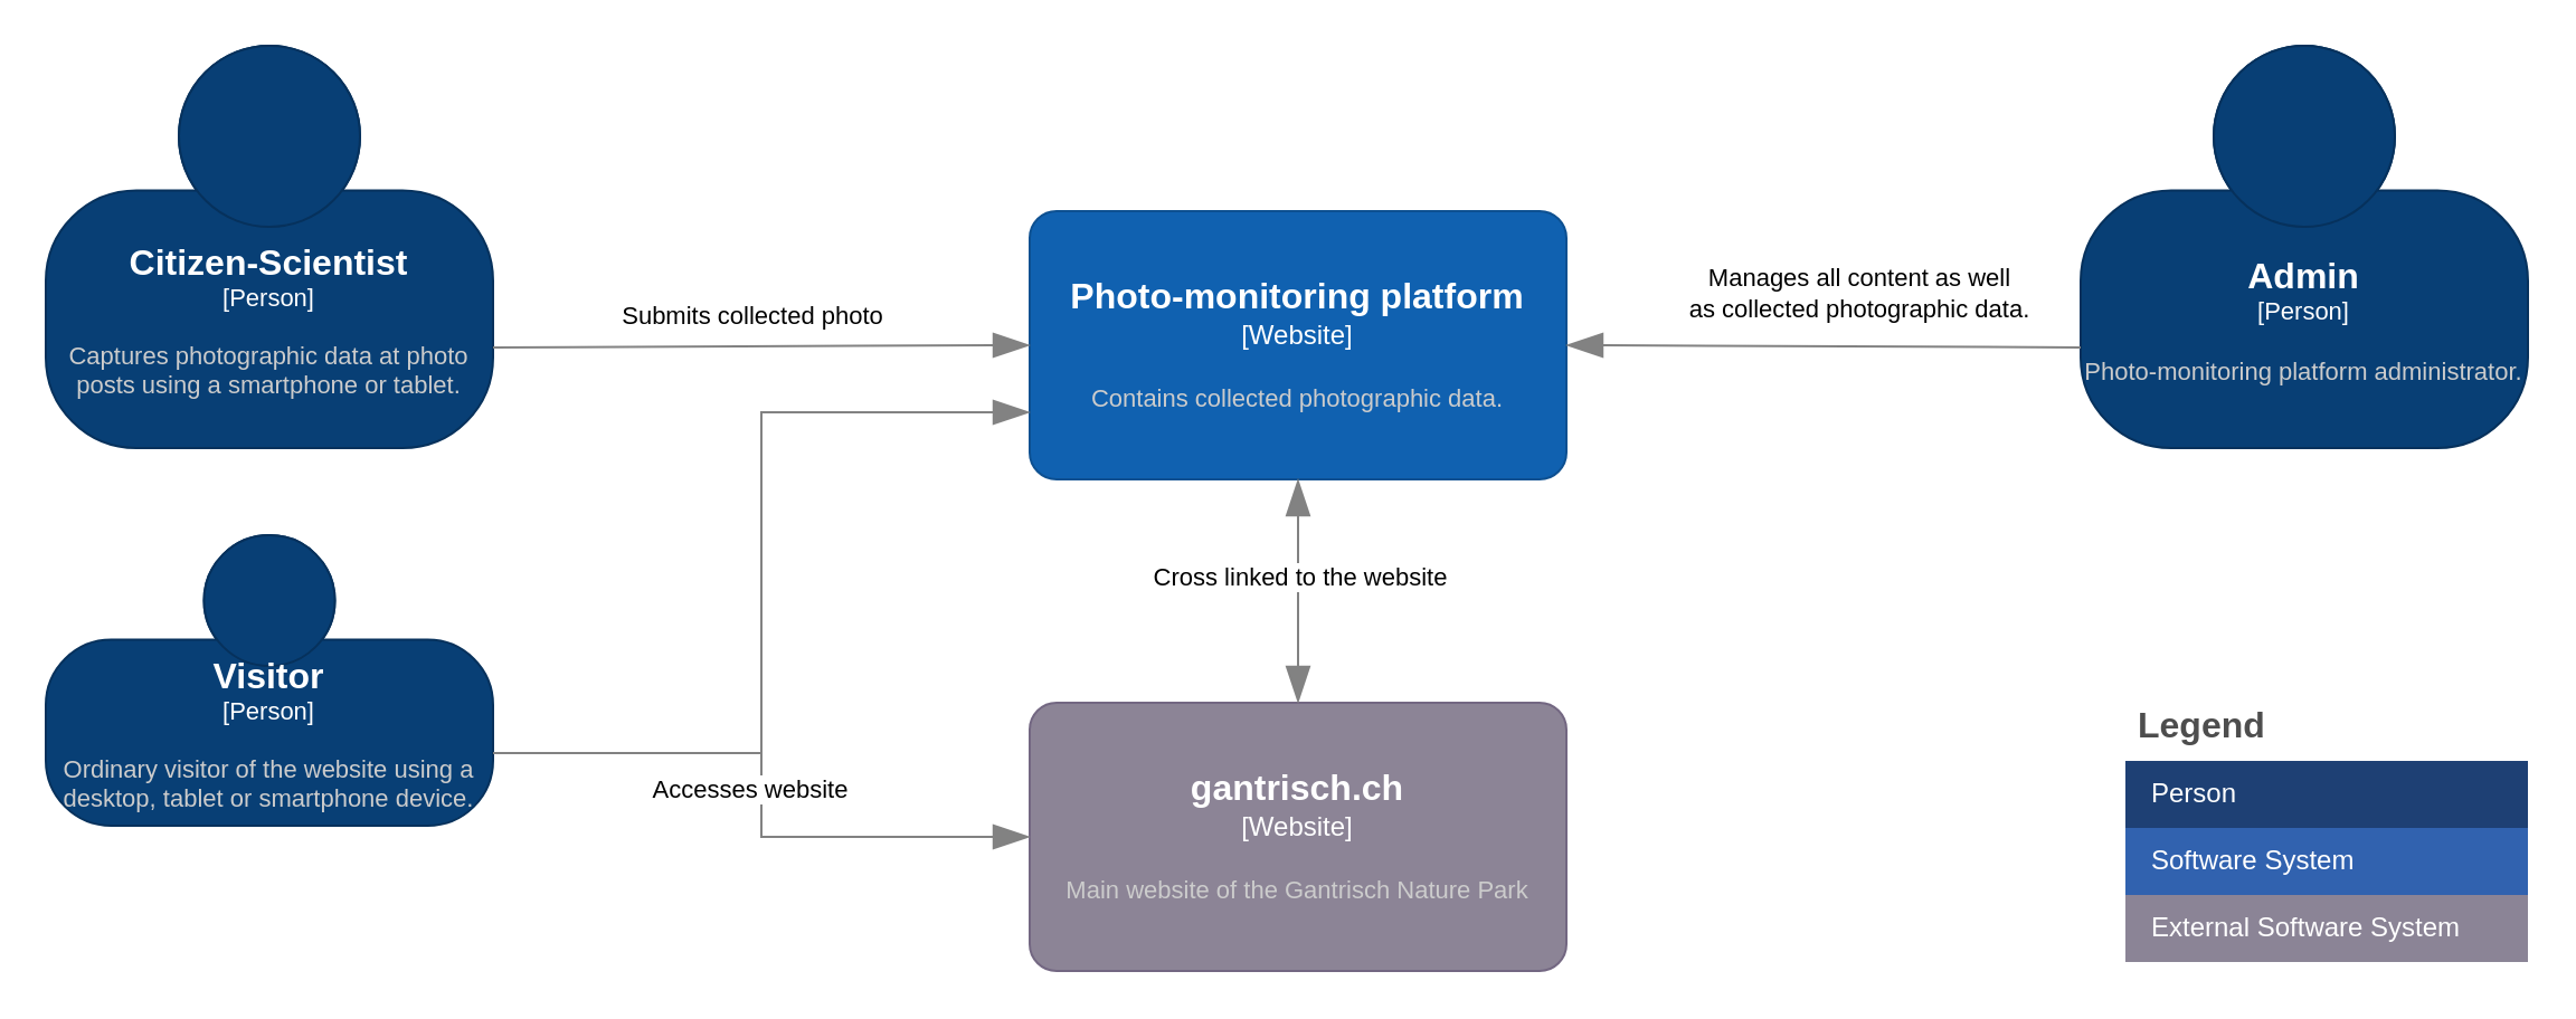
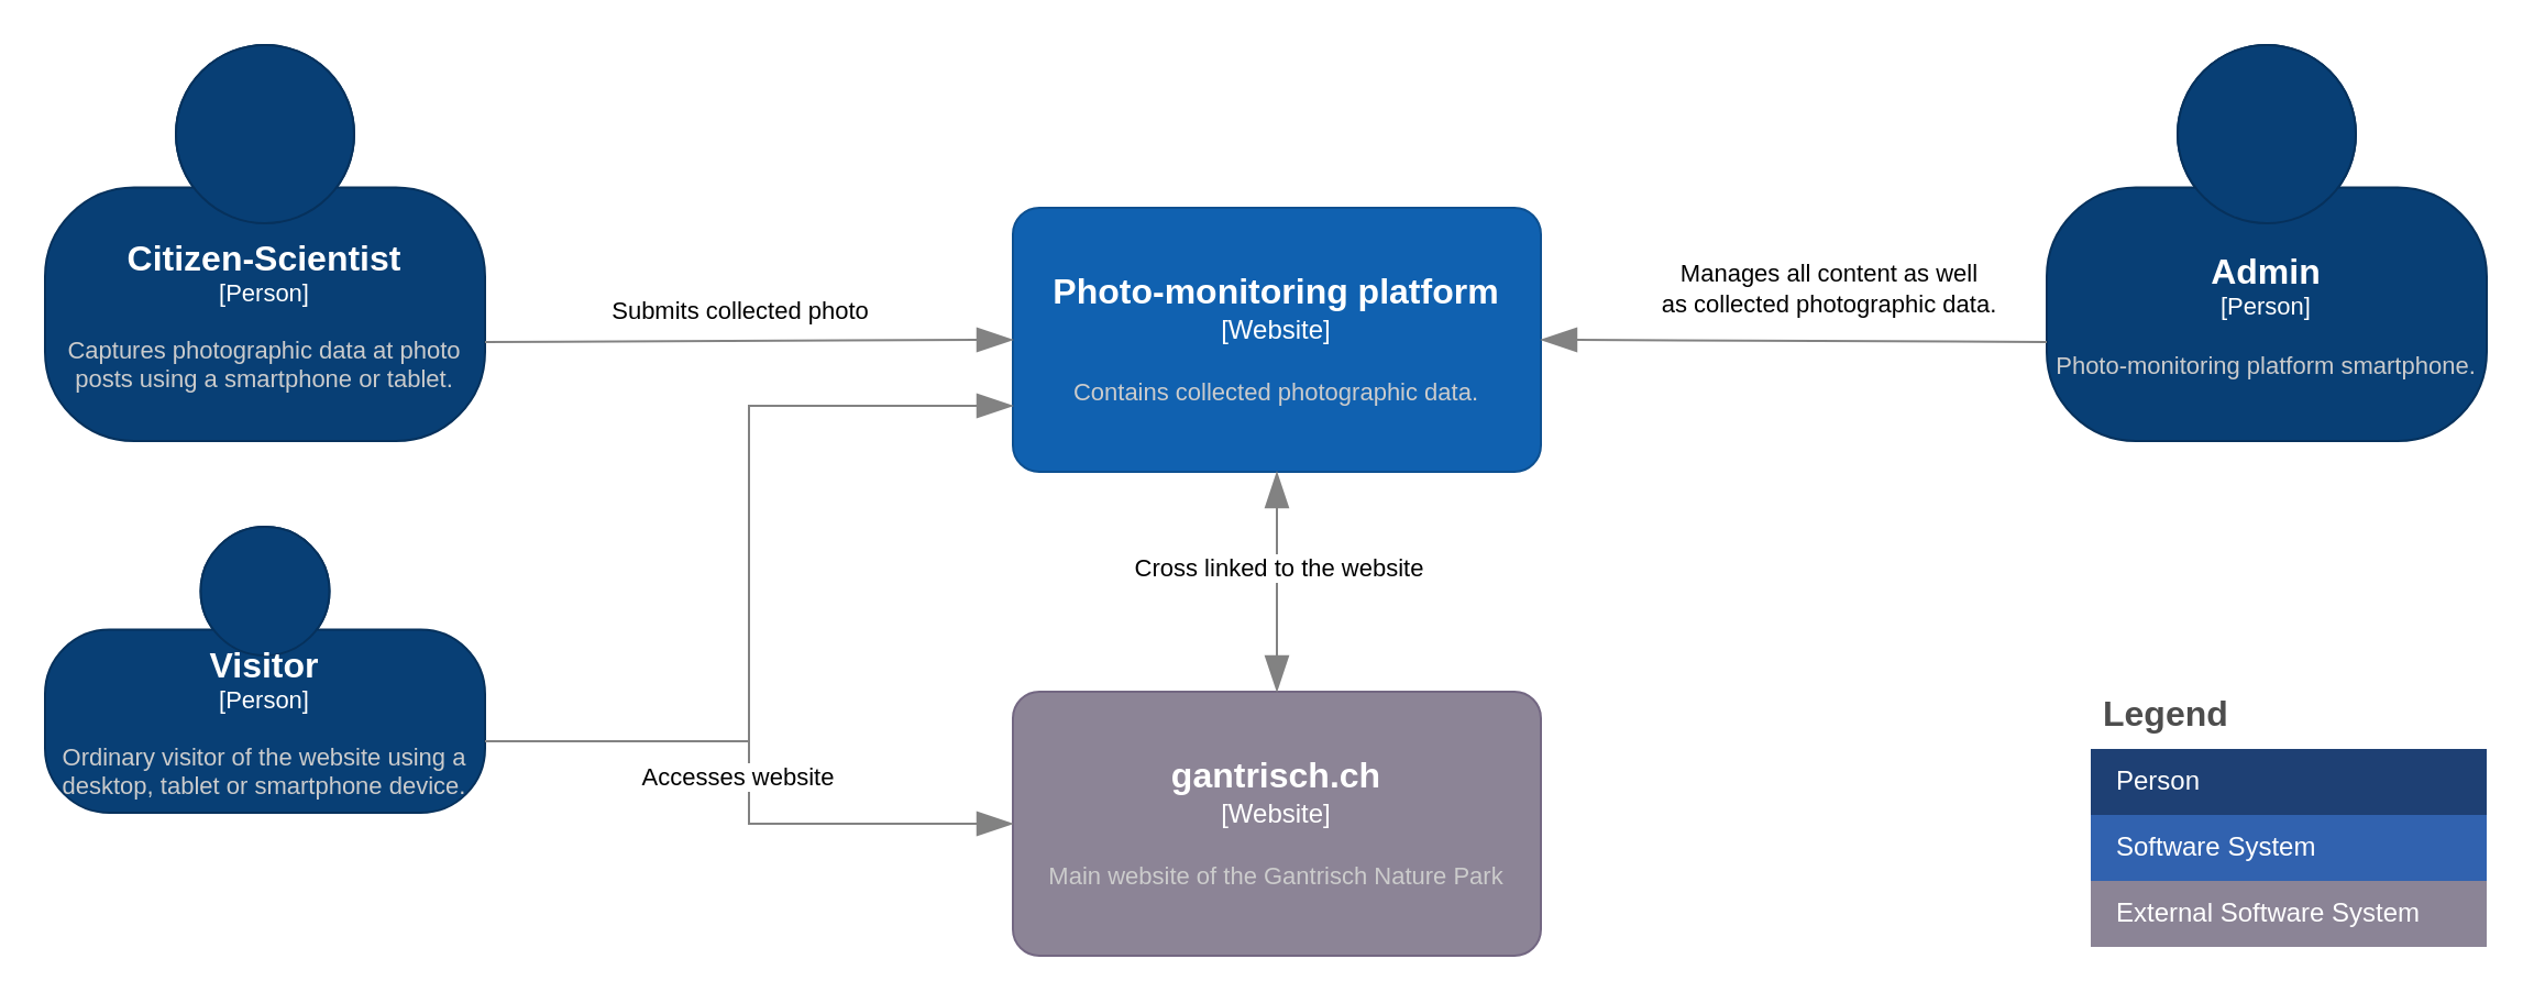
- <mxCell id="6" value="&lt;font style=&quot;font-size: 16px&quot;&gt;&lt;b&gt;Admin&lt;/b&gt;&lt;/font&gt;&lt;div&gt;[Person]&lt;/div&gt;&lt;br&gt;&lt;div&gt;&lt;font style=&quot;font-size: 11px&quot;&gt;&lt;font color=&quot;#cccccc&quot;&gt;Photo-monitoring platform administrator.&lt;/font&gt;&lt;/div&gt;" style="html=1;fontSize=11;dashed=0;whiteSpace=wrap;fillColor=#083F75;strokeColor=#06315C;fontColor=#ffffff;shape=mxgraph.c4.person2;align=center;metaEdit=1;points=[[0.5,0,0],[1,0.5,0],[1,0.75,0],[0.75,1,0],[0.5,1,0],[0.25,1,0],[0,0.75,0],[0,0.5,0]];resizable=0;" parent="1" vertex="1"><mxGeometry x="930" y="20" width="200" height="180" as="geometry" /></mxCell>
+ <mxCell id="6" value="&lt;font style=&quot;font-size: 16px&quot;&gt;&lt;b&gt;Admin&lt;/b&gt;&lt;/font&gt;&lt;div&gt;[Person]&lt;/div&gt;&lt;br&gt;&lt;div&gt;&lt;font style=&quot;font-size: 11px&quot;&gt;&lt;font color=&quot;#cccccc&quot;&gt;Photo-monitoring platform smartphone.&lt;/font&gt;&lt;/div&gt;" style="html=1;fontSize=11;dashed=0;whiteSpace=wrap;fillColor=#083F75;strokeColor=#06315C;fontColor=#ffffff;shape=mxgraph.c4.person2;align=center;metaEdit=1;points=[[0.5,0,0],[1,0.5,0],[1,0.75,0],[0.75,1,0],[0.5,1,0],[0.25,1,0],[0,0.75,0],[0,0.5,0]];resizable=0;" parent="1" vertex="1"><mxGeometry x="930" y="20" width="200" height="180" as="geometry" /></mxCell>
